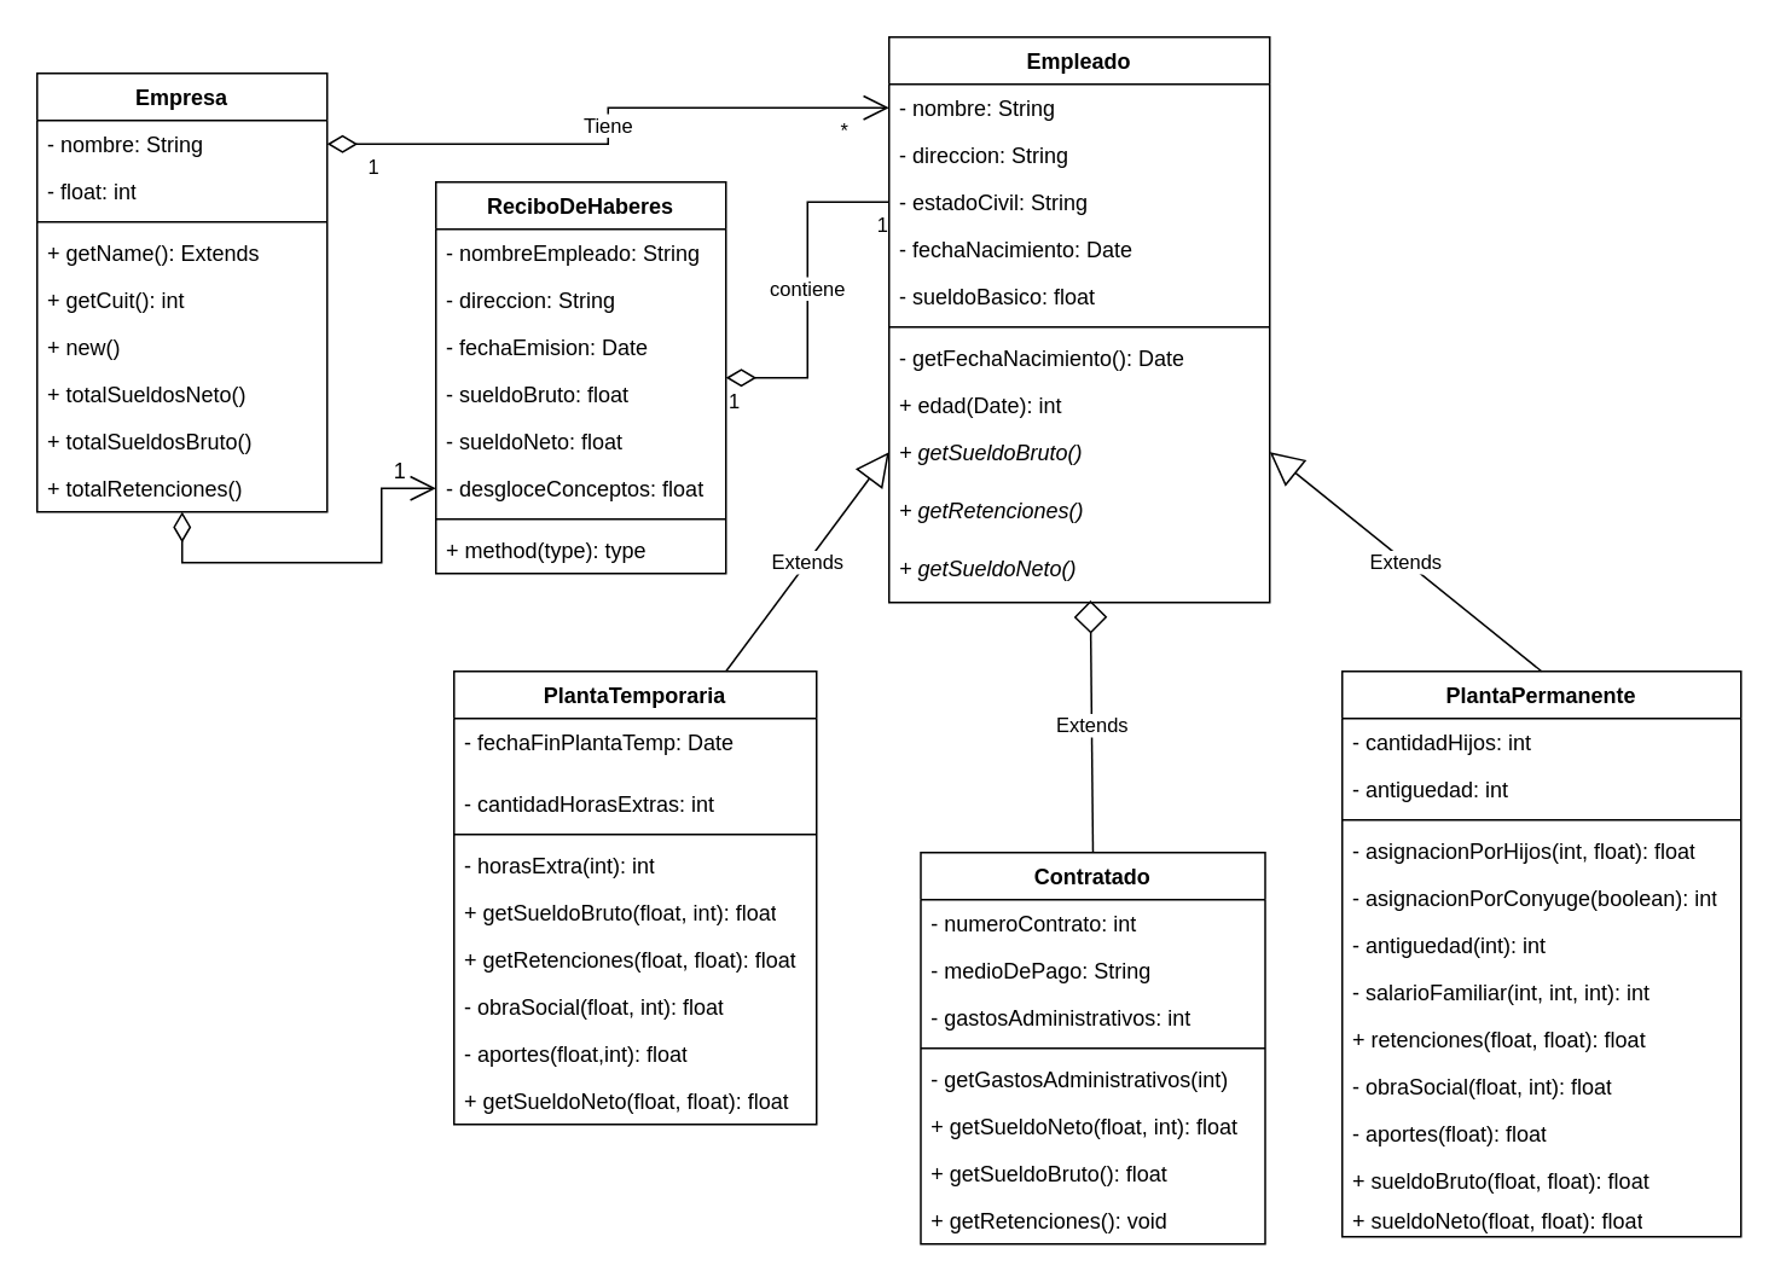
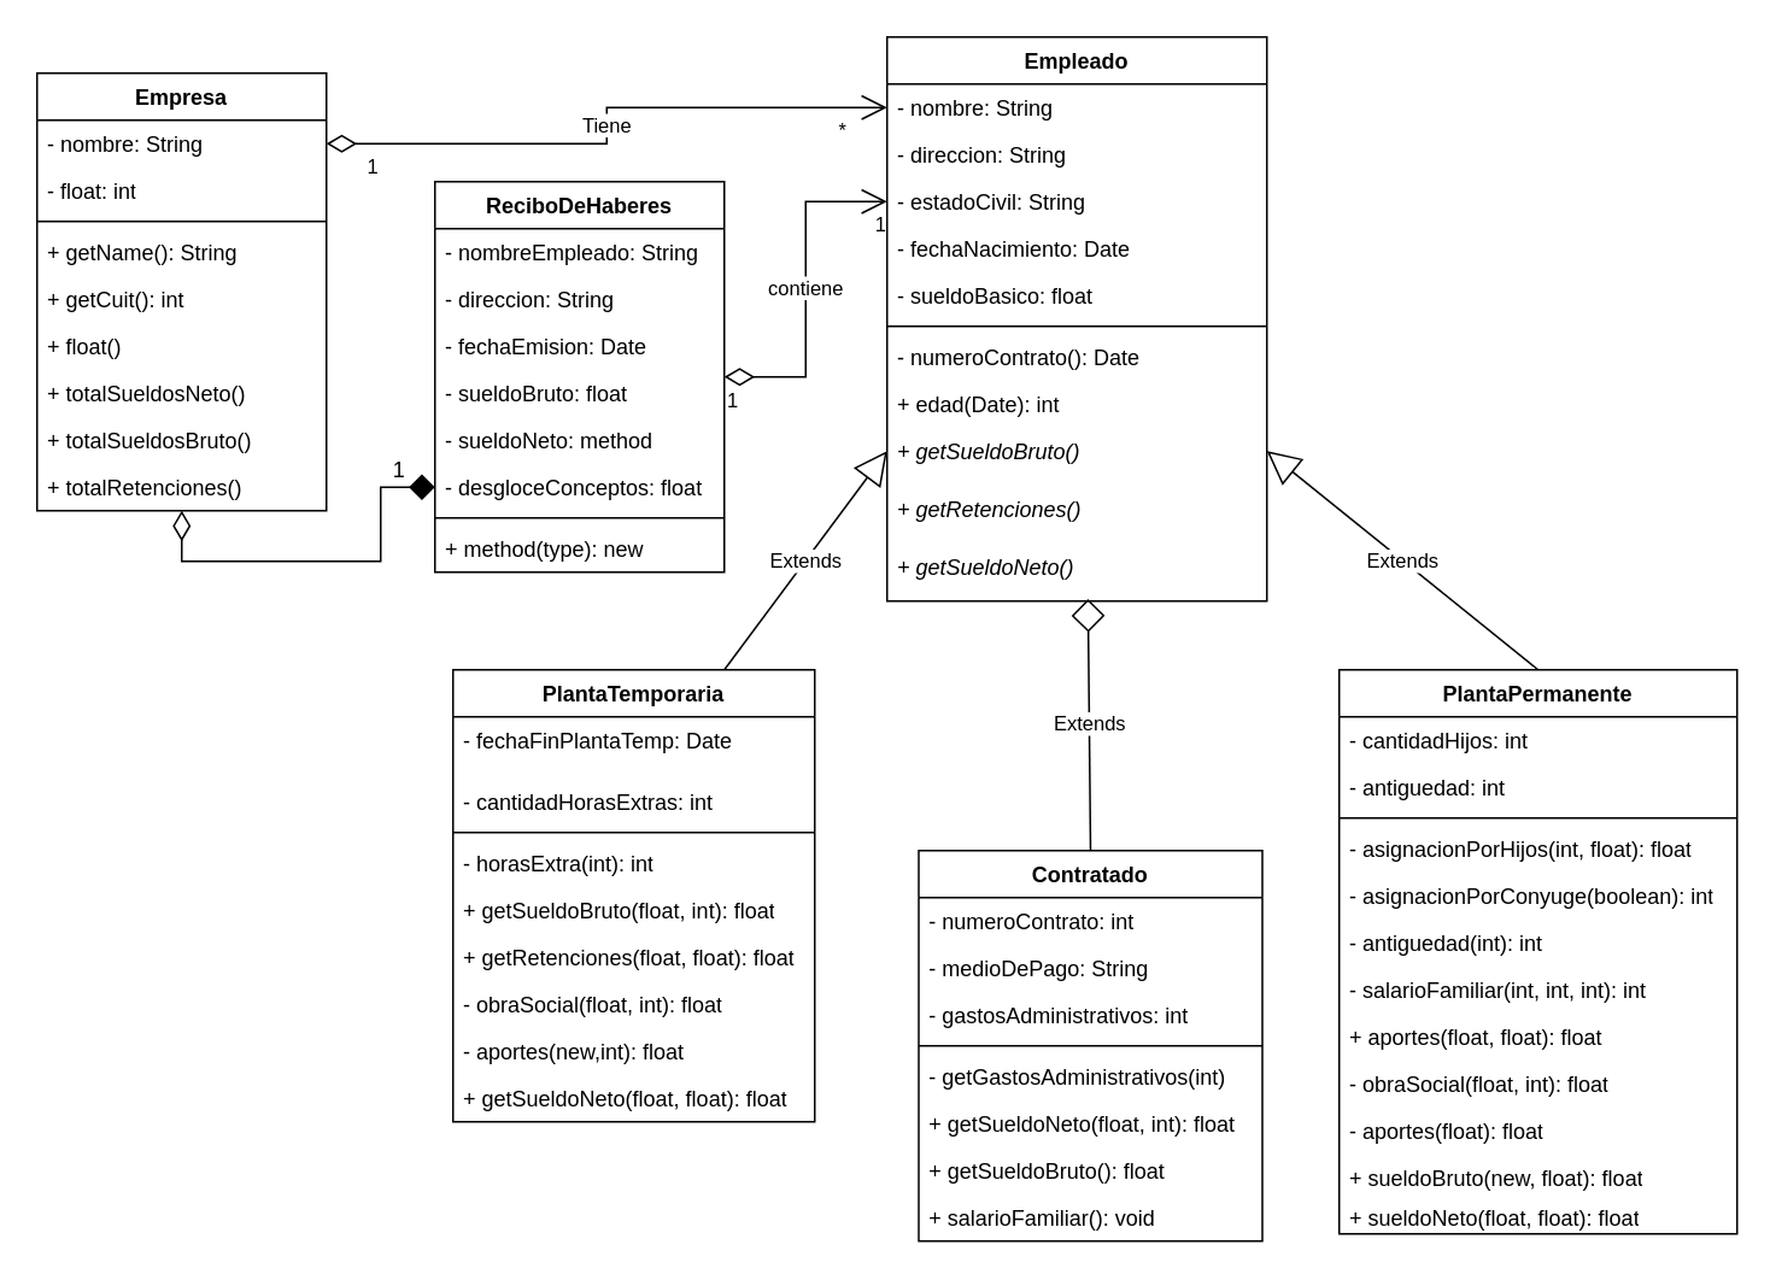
- <mxCell id="73" value="contiene" style="endArrow=none;html=1;endSize=12;startArrow=diamondThin;startSize=14;startFill=0;edgeStyle=orthogonalEdgeStyle;rounded=0;entryX=0;entryY=0.5;entryDx=0;entryDy=0;" edge="1" parent="1" source="52" target="15"><mxGeometry relative="1" as="geometry"><mxPoint x="380" y="210" as="sourcePoint" /><mxPoint x="480" y="113" as="targetPoint" /></mxGeometry></mxCell>
+ <mxCell id="73" value="contiene" style="endArrow=open;html=1;endSize=12;startArrow=diamondThin;startSize=14;startFill=0;edgeStyle=orthogonalEdgeStyle;rounded=0;entryX=0;entryY=0.5;entryDx=0;entryDy=0;" edge="1" parent="1" source="52" target="15"><mxGeometry relative="1" as="geometry"><mxPoint x="380" y="210" as="sourcePoint" /><mxPoint x="480" y="113" as="targetPoint" /></mxGeometry></mxCell>
- <mxCell id="6" value="+ getName(): Extends" style="text;strokeColor=none;fillColor=none;align=left;verticalAlign=top;spacingLeft=4;spacingRight=4;overflow=hidden;rotatable=0;points=[[0,0.5],[1,0.5]];portConstraint=eastwest;whiteSpace=wrap;html=1;" parent="2" vertex="1"><mxGeometry y="86" width="160" height="26" as="geometry" /></mxCell>
+ <mxCell id="6" value="+ getName(): String" style="text;strokeColor=none;fillColor=none;align=left;verticalAlign=top;spacingLeft=4;spacingRight=4;overflow=hidden;rotatable=0;points=[[0,0.5],[1,0.5]];portConstraint=eastwest;whiteSpace=wrap;html=1;" parent="2" vertex="1"><mxGeometry y="86" width="160" height="26" as="geometry" /></mxCell>
- <mxCell id="8" value="+ new()" style="text;strokeColor=none;fillColor=none;align=left;verticalAlign=top;spacingLeft=4;spacingRight=4;overflow=hidden;rotatable=0;points=[[0,0.5],[1,0.5]];portConstraint=eastwest;whiteSpace=wrap;html=1;" parent="2" vertex="1"><mxGeometry y="138" width="160" height="26" as="geometry" /></mxCell>
+ <mxCell id="8" value="+ float()" style="text;strokeColor=none;fillColor=none;align=left;verticalAlign=top;spacingLeft=4;spacingRight=4;overflow=hidden;rotatable=0;points=[[0,0.5],[1,0.5]];portConstraint=eastwest;whiteSpace=wrap;html=1;" parent="2" vertex="1"><mxGeometry y="138" width="160" height="26" as="geometry" /></mxCell>
- <mxCell id="19" value="- getFechaNacimiento(): Date" style="text;strokeColor=none;fillColor=none;align=left;verticalAlign=top;spacingLeft=4;spacingRight=4;overflow=hidden;rotatable=0;points=[[0,0.5],[1,0.5]];portConstraint=eastwest;whiteSpace=wrap;html=1;" parent="12" vertex="1"><mxGeometry y="164" width="210" height="26" as="geometry" /></mxCell>
+ <mxCell id="19" value="- numeroContrato(): Date" style="text;strokeColor=none;fillColor=none;align=left;verticalAlign=top;spacingLeft=4;spacingRight=4;overflow=hidden;rotatable=0;points=[[0,0.5],[1,0.5]];portConstraint=eastwest;whiteSpace=wrap;html=1;" parent="12" vertex="1"><mxGeometry y="164" width="210" height="26" as="geometry" /></mxCell>
- <mxCell id="57" value="- sueldoNeto: float" style="text;strokeColor=none;fillColor=none;align=left;verticalAlign=top;spacingLeft=4;spacingRight=4;overflow=hidden;rotatable=0;points=[[0,0.5],[1,0.5]];portConstraint=eastwest;" vertex="1" parent="52"><mxGeometry y="130" width="160" height="26" as="geometry" /></mxCell>
+ <mxCell id="57" value="- sueldoNeto: method" style="text;strokeColor=none;fillColor=none;align=left;verticalAlign=top;spacingLeft=4;spacingRight=4;overflow=hidden;rotatable=0;points=[[0,0.5],[1,0.5]];portConstraint=eastwest;" vertex="1" parent="52"><mxGeometry y="130" width="160" height="26" as="geometry" /></mxCell>
- <mxCell id="71" value="" style="endArrow=open;html=1;endSize=12;startArrow=diamondThin;startSize=14;startFill=0;edgeStyle=orthogonalEdgeStyle;align=left;verticalAlign=bottom;rounded=0;exitX=0.5;exitY=1;exitDx=0;exitDy=0;entryX=0;entryY=0.5;entryDx=0;entryDy=0;" edge="1" parent="1" source="2" target="58"><mxGeometry x="-1" y="3" relative="1" as="geometry"><mxPoint x="90" y="310" as="sourcePoint" /><mxPoint x="250" y="310" as="targetPoint" /><Array as="points"><mxPoint x="100" y="310" /><mxPoint x="210" y="310" /><mxPoint x="210" y="269" /></Array><mxPoint as="offset" /></mxGeometry></mxCell>
+ <mxCell id="71" value="" style="endArrow=diamond;html=1;endSize=12;startArrow=diamondThin;startSize=14;startFill=0;edgeStyle=orthogonalEdgeStyle;align=left;verticalAlign=bottom;rounded=0;exitX=0.5;exitY=1;exitDx=0;exitDy=0;entryX=0;entryY=0.5;entryDx=0;entryDy=0;" edge="1" parent="1" source="2" target="58"><mxGeometry x="-1" y="3" relative="1" as="geometry"><mxPoint x="90" y="310" as="sourcePoint" /><mxPoint x="250" y="310" as="targetPoint" /><Array as="points"><mxPoint x="100" y="310" /><mxPoint x="210" y="310" /><mxPoint x="210" y="269" /></Array><mxPoint as="offset" /></mxGeometry></mxCell>
- <mxCell id="60" value="+ method(type): type" style="text;strokeColor=none;fillColor=none;align=left;verticalAlign=top;spacingLeft=4;spacingRight=4;overflow=hidden;rotatable=0;points=[[0,0.5],[1,0.5]];portConstraint=eastwest;" vertex="1" parent="52"><mxGeometry y="190" width="160" height="26" as="geometry" /></mxCell>
+ <mxCell id="60" value="+ method(type): new" style="text;strokeColor=none;fillColor=none;align=left;verticalAlign=top;spacingLeft=4;spacingRight=4;overflow=hidden;rotatable=0;points=[[0,0.5],[1,0.5]];portConstraint=eastwest;" vertex="1" parent="52"><mxGeometry y="190" width="160" height="26" as="geometry" /></mxCell>
- <mxCell id="35" value="&lt;span style=&quot;border-color: var(--border-color);&quot;&gt;+ retenciones(float, float): float&lt;/span&gt;" style="text;strokeColor=none;fillColor=none;align=left;verticalAlign=top;spacingLeft=4;spacingRight=4;overflow=hidden;rotatable=0;points=[[0,0.5],[1,0.5]];portConstraint=eastwest;whiteSpace=wrap;html=1;" parent="27" vertex="1"><mxGeometry y="190" width="220" height="26" as="geometry" /></mxCell>
+ <mxCell id="35" value="&lt;span style=&quot;border-color: var(--border-color);&quot;&gt;+ aportes(float, float): float&lt;/span&gt;" style="text;strokeColor=none;fillColor=none;align=left;verticalAlign=top;spacingLeft=4;spacingRight=4;overflow=hidden;rotatable=0;points=[[0,0.5],[1,0.5]];portConstraint=eastwest;whiteSpace=wrap;html=1;" parent="27" vertex="1"><mxGeometry y="190" width="220" height="26" as="geometry" /></mxCell>
- <mxCell id="49" value="- aportes(float,int): float" style="text;strokeColor=none;fillColor=none;align=left;verticalAlign=top;spacingLeft=4;spacingRight=4;overflow=hidden;rotatable=0;points=[[0,0.5],[1,0.5]];portConstraint=eastwest;whiteSpace=wrap;html=1;" vertex="1" parent="41"><mxGeometry y="198" width="200" height="26" as="geometry" /></mxCell>
+ <mxCell id="49" value="- aportes(new,int): float" style="text;strokeColor=none;fillColor=none;align=left;verticalAlign=top;spacingLeft=4;spacingRight=4;overflow=hidden;rotatable=0;points=[[0,0.5],[1,0.5]];portConstraint=eastwest;whiteSpace=wrap;html=1;" vertex="1" parent="41"><mxGeometry y="198" width="200" height="26" as="geometry" /></mxCell>
- <mxCell id="38" value="+ sueldoBruto(float, float): float" style="text;strokeColor=none;fillColor=none;align=left;verticalAlign=top;spacingLeft=4;spacingRight=4;overflow=hidden;rotatable=0;points=[[0,0.5],[1,0.5]];portConstraint=eastwest;whiteSpace=wrap;html=1;" vertex="1" parent="27"><mxGeometry y="268" width="220" height="22" as="geometry" /></mxCell>
+ <mxCell id="38" value="+ sueldoBruto(new, float): float" style="text;strokeColor=none;fillColor=none;align=left;verticalAlign=top;spacingLeft=4;spacingRight=4;overflow=hidden;rotatable=0;points=[[0,0.5],[1,0.5]];portConstraint=eastwest;whiteSpace=wrap;html=1;" vertex="1" parent="27"><mxGeometry y="268" width="220" height="22" as="geometry" /></mxCell>
- <mxCell id="69" value="+ getRetenciones(): void" style="text;strokeColor=none;fillColor=none;align=left;verticalAlign=top;spacingLeft=4;spacingRight=4;overflow=hidden;rotatable=0;points=[[0,0.5],[1,0.5]];portConstraint=eastwest;" vertex="1" parent="61"><mxGeometry y="190" width="190" height="26" as="geometry" /></mxCell>
+ <mxCell id="69" value="+ salarioFamiliar(): void" style="text;strokeColor=none;fillColor=none;align=left;verticalAlign=top;spacingLeft=4;spacingRight=4;overflow=hidden;rotatable=0;points=[[0,0.5],[1,0.5]];portConstraint=eastwest;" vertex="1" parent="61"><mxGeometry y="190" width="190" height="26" as="geometry" /></mxCell>
